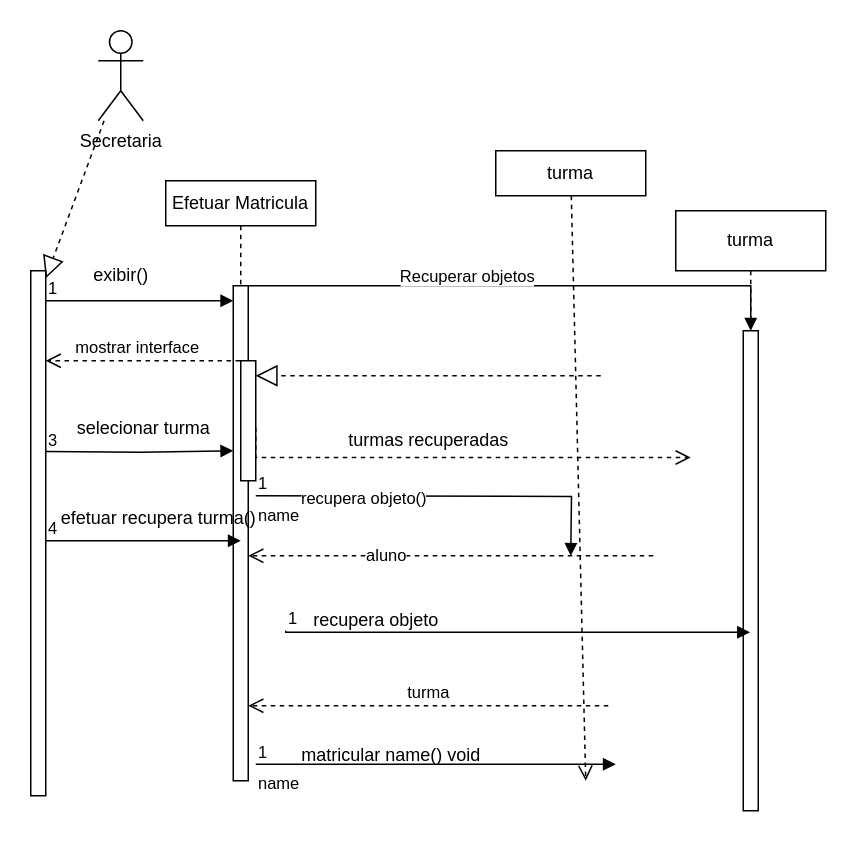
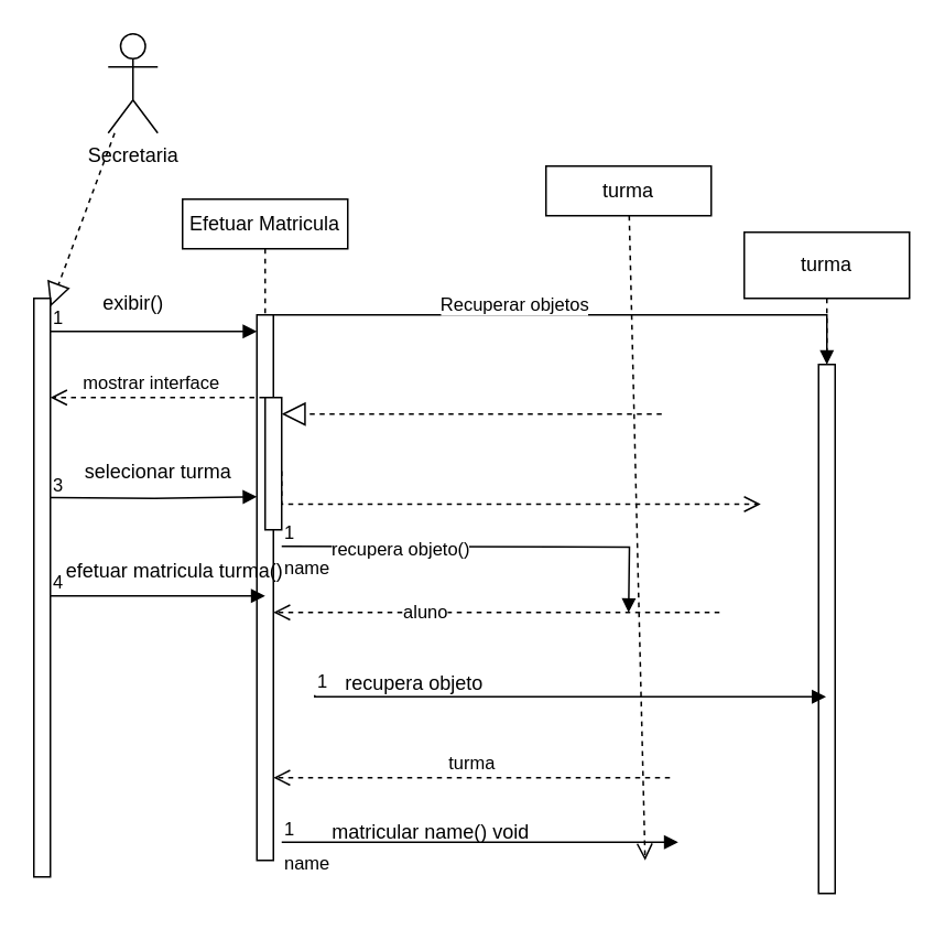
- <mxCell id="27" value="turmas recuperadas" style="text;html=1;align=center;verticalAlign=middle;resizable=0;points=[];autosize=1;strokeColor=none;fillColor=none;" vertex="1" parent="1"><mxGeometry x="220" y="278" width="130" height="30" as="geometry" /></mxCell>
- <mxCell id="25" value="efetuar recupera turma()" style="text;html=1;align=center;verticalAlign=middle;resizable=0;points=[];autosize=1;strokeColor=none;fillColor=none;" vertex="1" parent="1"><mxGeometry x="30" y="330" width="150" height="30" as="geometry" /></mxCell>
+ <mxCell id="25" value="efetuar matricula turma()" style="text;html=1;align=center;verticalAlign=middle;resizable=0;points=[];autosize=1;strokeColor=none;fillColor=none;" vertex="1" parent="1"><mxGeometry x="30" y="330" width="150" height="30" as="geometry" /></mxCell>
